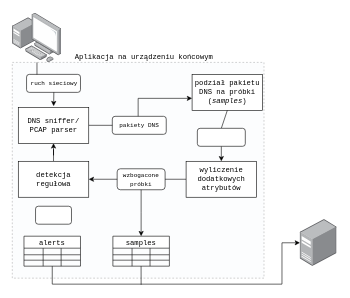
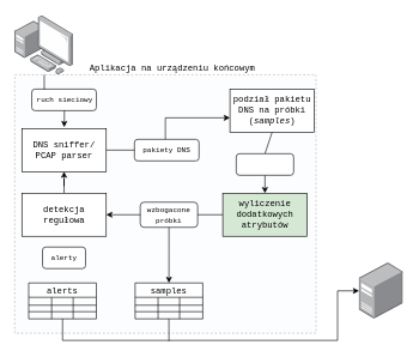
- <mxCell id="10" value="&lt;font face=&quot;Courier New&quot;&gt;wyliczenie dodatkowych atrybutów &lt;br&gt;&lt;/font&gt;" style="rounded=0;whiteSpace=wrap;html=1;" vertex="1" parent="1"><mxGeometry x="310" y="268" width="117.6" height="60" as="geometry" /></mxCell>
+ <mxCell id="10" value="&lt;font face=&quot;Courier New&quot;&gt;wyliczenie dodatkowych atrybutów &lt;br&gt;&lt;/font&gt;" style="rounded=0;whiteSpace=wrap;html=1;fillColor=#d5e8d4;" vertex="1" parent="1"><mxGeometry x="310" y="268" width="117.6" height="60" as="geometry" /></mxCell>
+ <mxCell id="33" value="&lt;font style=&quot;font-size: 10px;&quot;&gt;alerty&lt;/font&gt;" style="text;html=1;strokeColor=none;fillColor=none;align=center;verticalAlign=middle;whiteSpace=wrap;rounded=0;fontFamily=Courier New;" vertex="1" parent="1"><mxGeometry x="63.8" y="343" width="50" height="30" as="geometry" /></mxCell>
